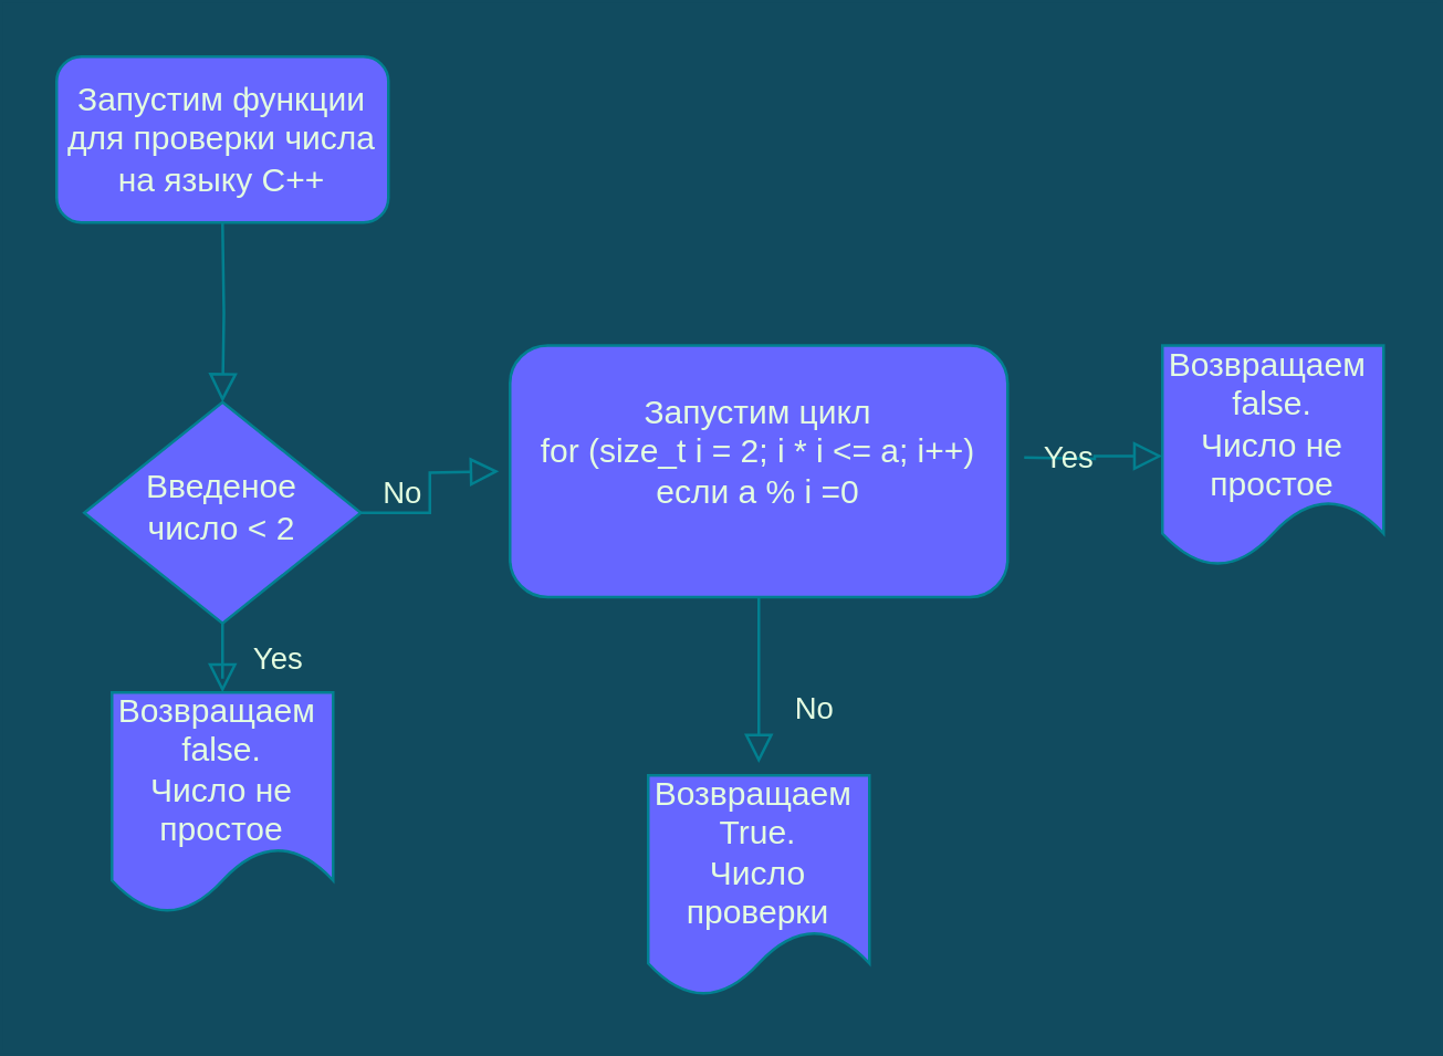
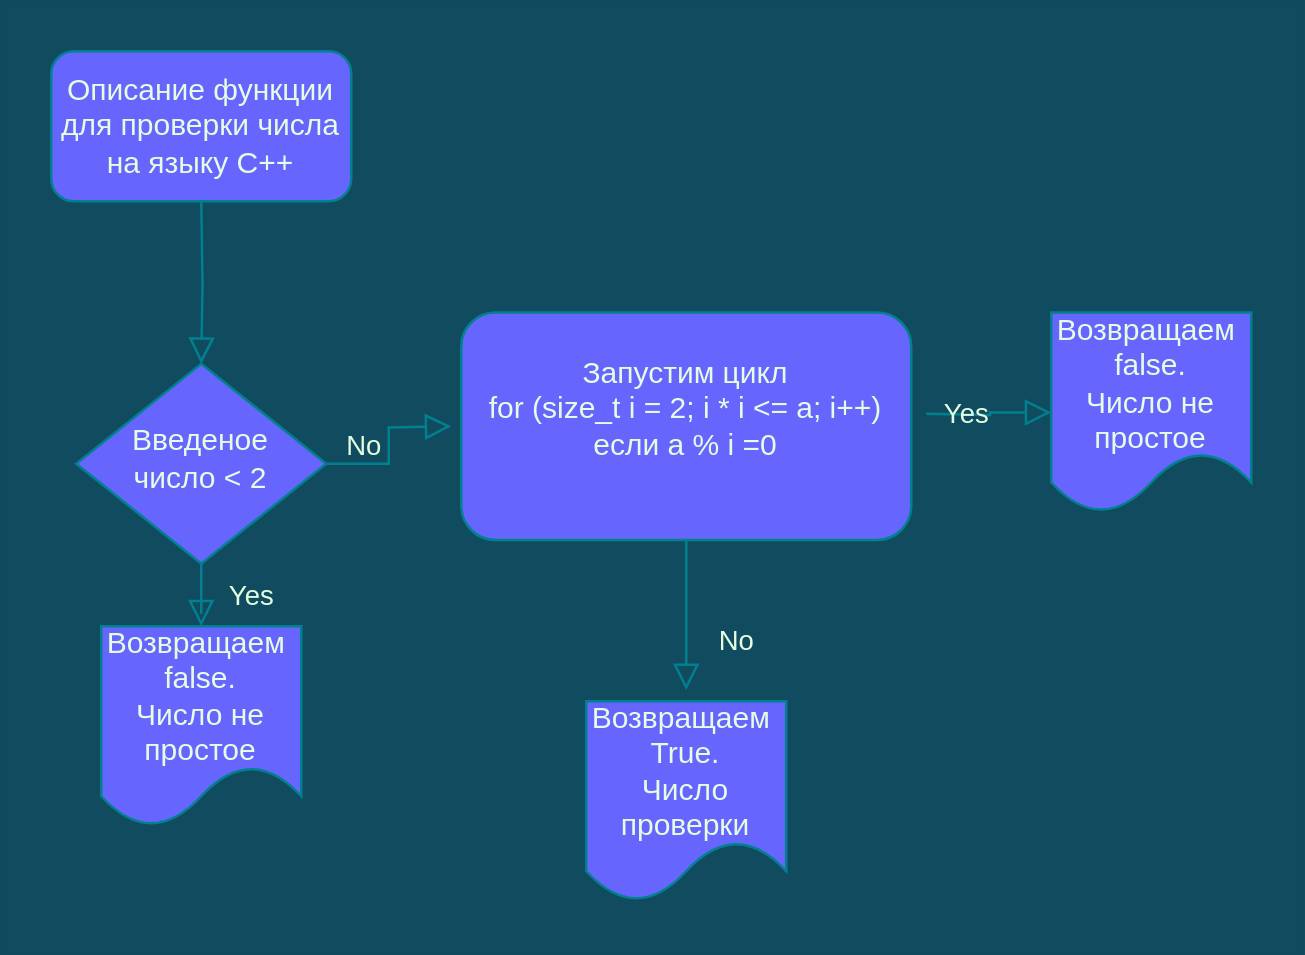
- <mxCell id="8" value="Запустим функции для проверки числа на языку С++" style="rounded=1;whiteSpace=wrap;html=1;fillColor=#6666FF;strokeColor=#028090;fontColor=#E4FDE1;" vertex="1" parent="1"><mxGeometry x="20" y="20" width="120" height="60" as="geometry" /></mxCell>
+ <mxCell id="8" value="Описание функции для проверки числа на языку С++" style="rounded=1;whiteSpace=wrap;html=1;fillColor=#6666FF;strokeColor=#028090;fontColor=#E4FDE1;" vertex="1" parent="1"><mxGeometry x="20" y="20" width="120" height="60" as="geometry" /></mxCell>
